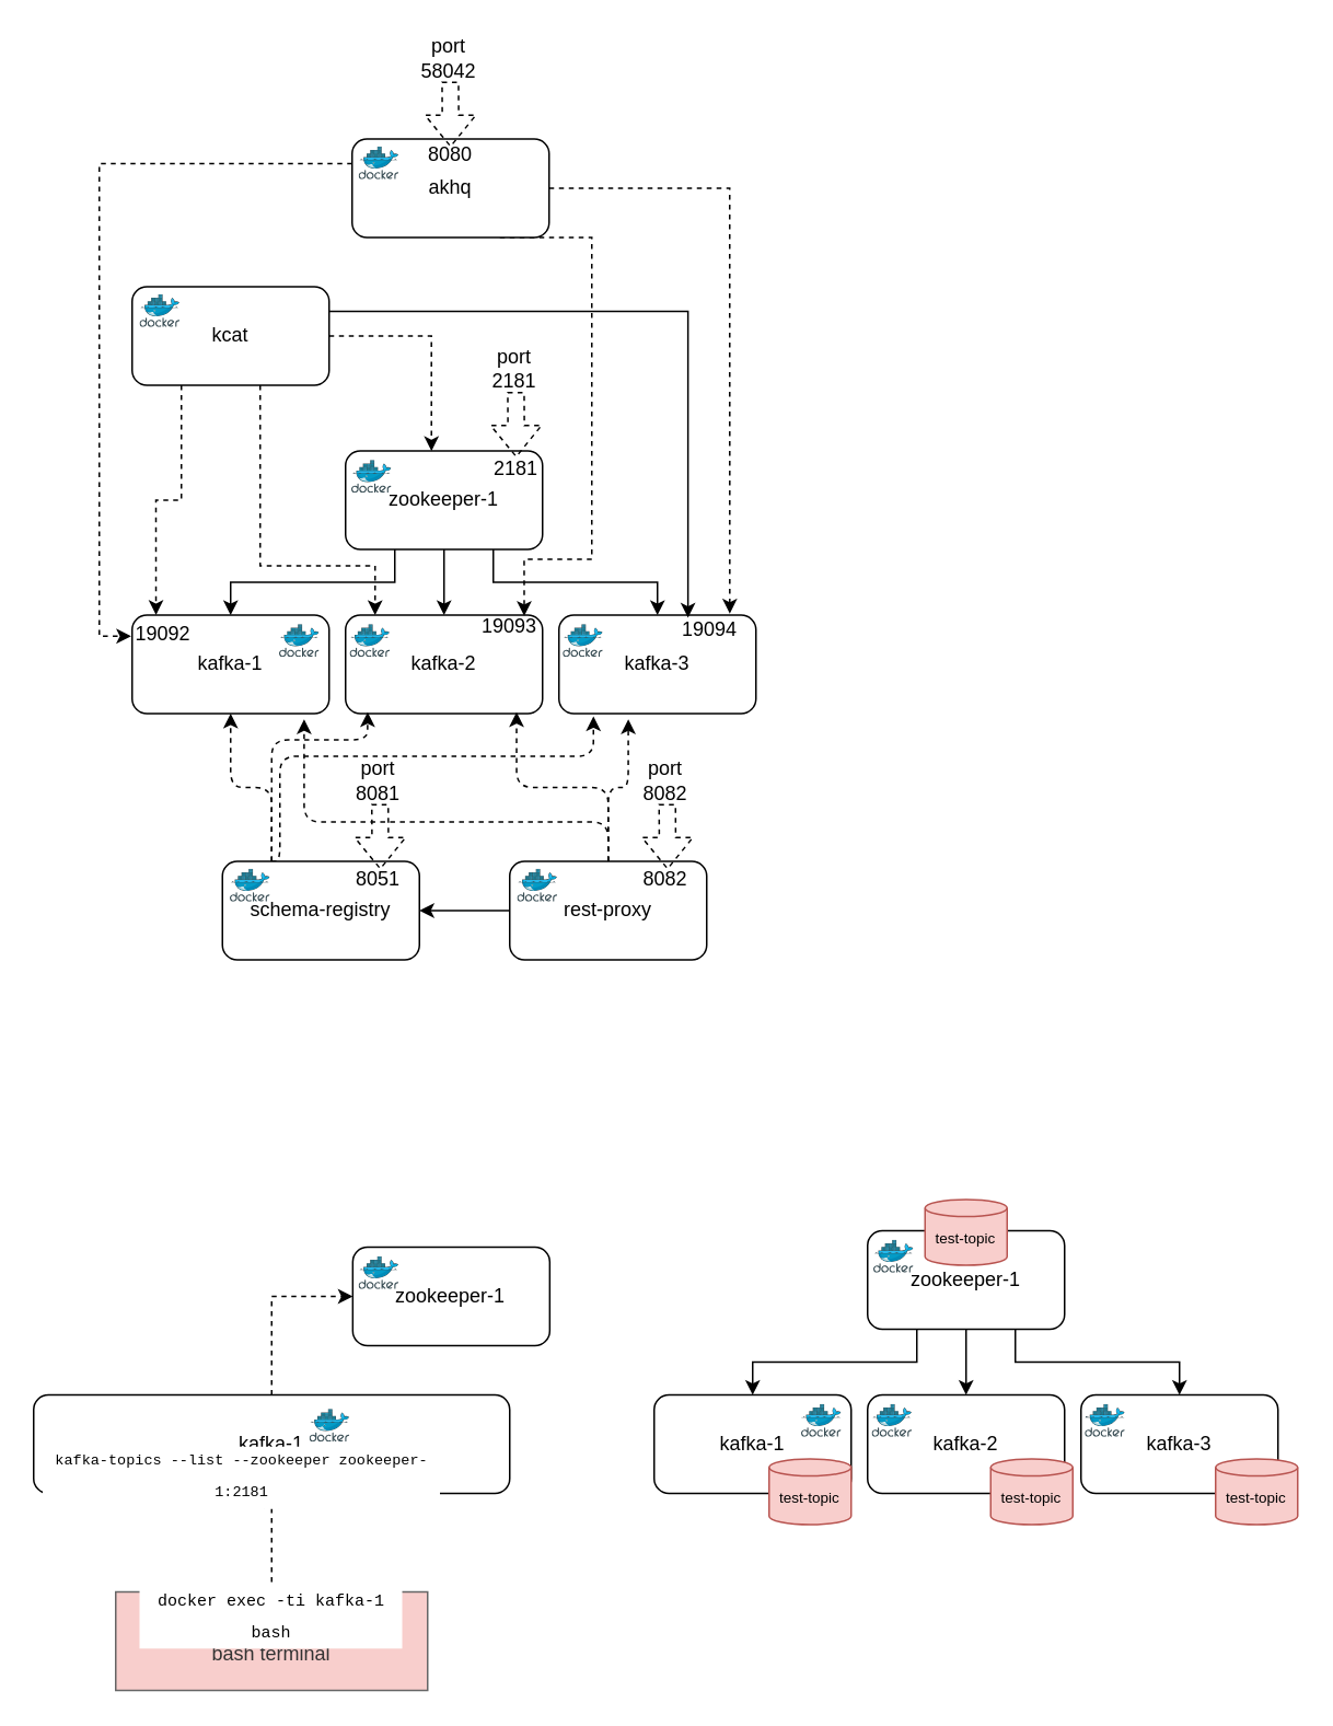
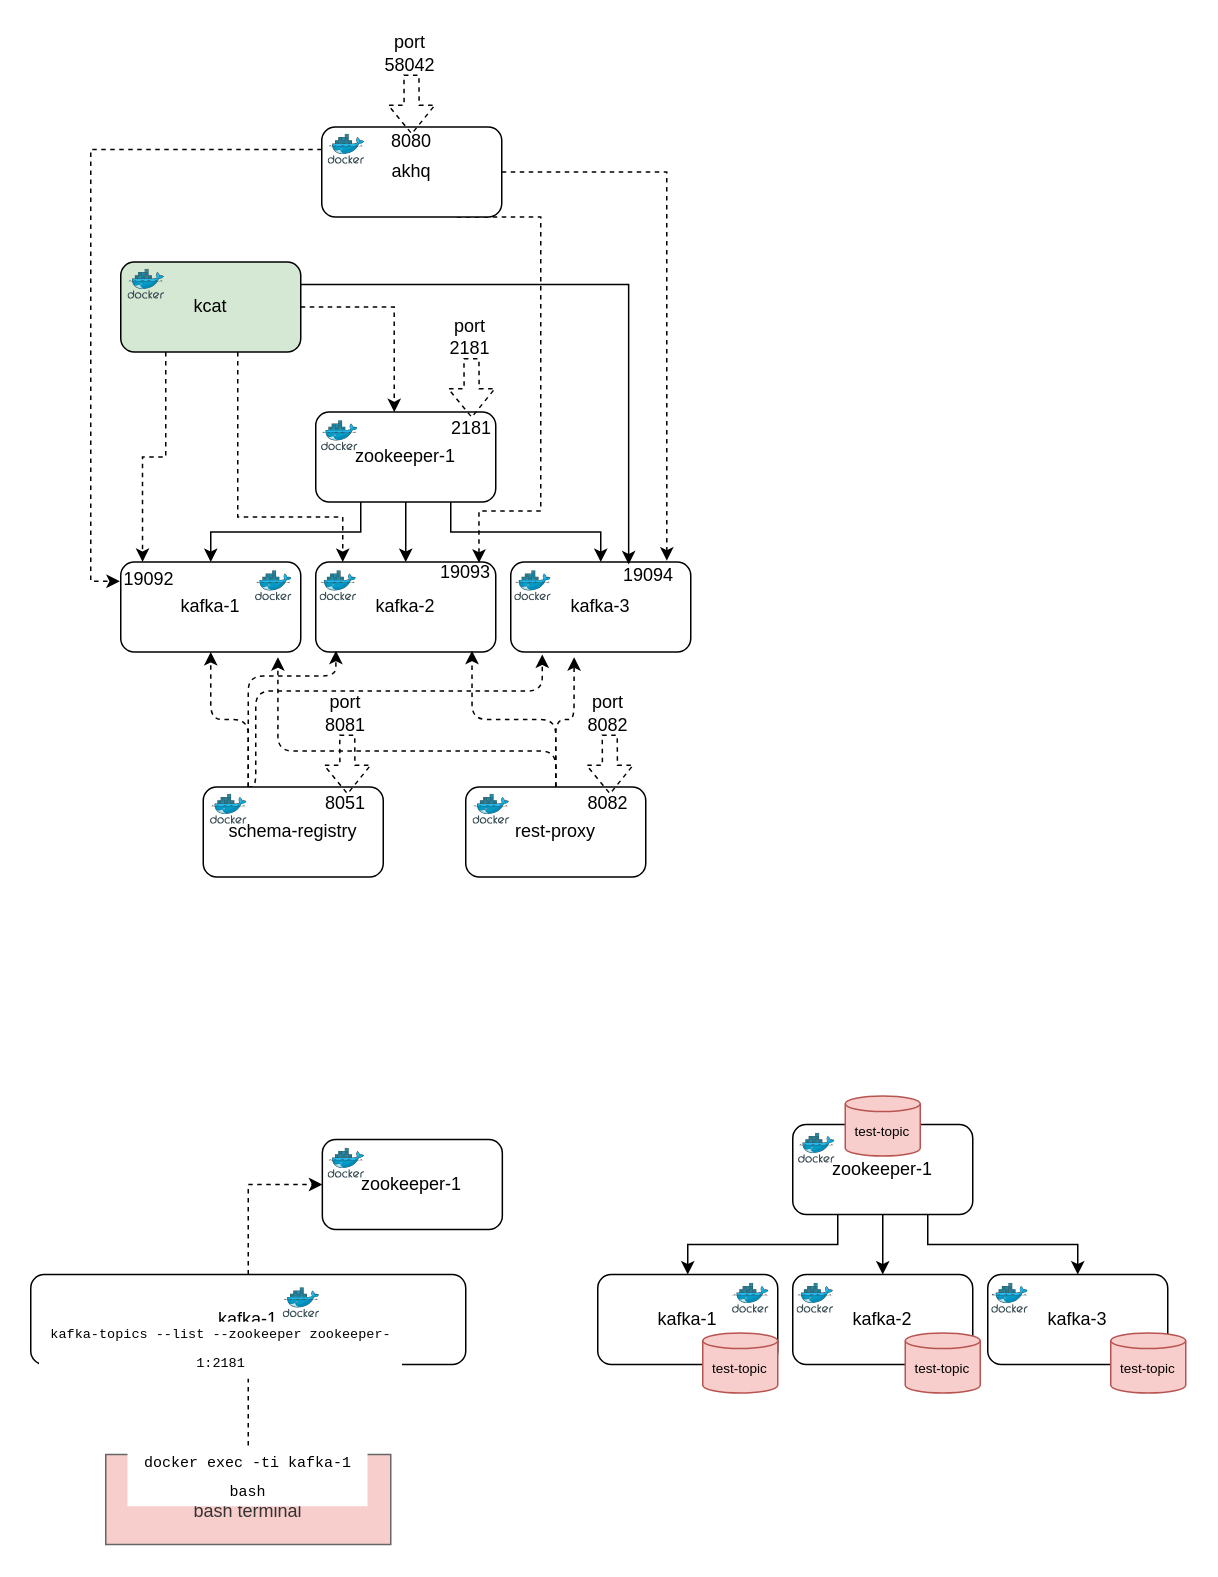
- <mxCell id="13" value="kcat" style="rounded=1;whiteSpace=wrap;html=1;" parent="1" vertex="1"><mxGeometry x="80" y="174" width="120" height="60" as="geometry" /></mxCell>
+ <mxCell id="13" value="kcat" style="rounded=1;whiteSpace=wrap;html=1;fillColor=#d5e8d4;" parent="1" vertex="1"><mxGeometry x="80" y="174" width="120" height="60" as="geometry" /></mxCell>
- <mxCell id="65" style="edgeStyle=orthogonalEdgeStyle;html=1;exitX=0;exitY=0.5;exitDx=0;exitDy=0;" edge="1" parent="1" source="69" target="60"><mxGeometry relative="1" as="geometry" /></mxCell>
